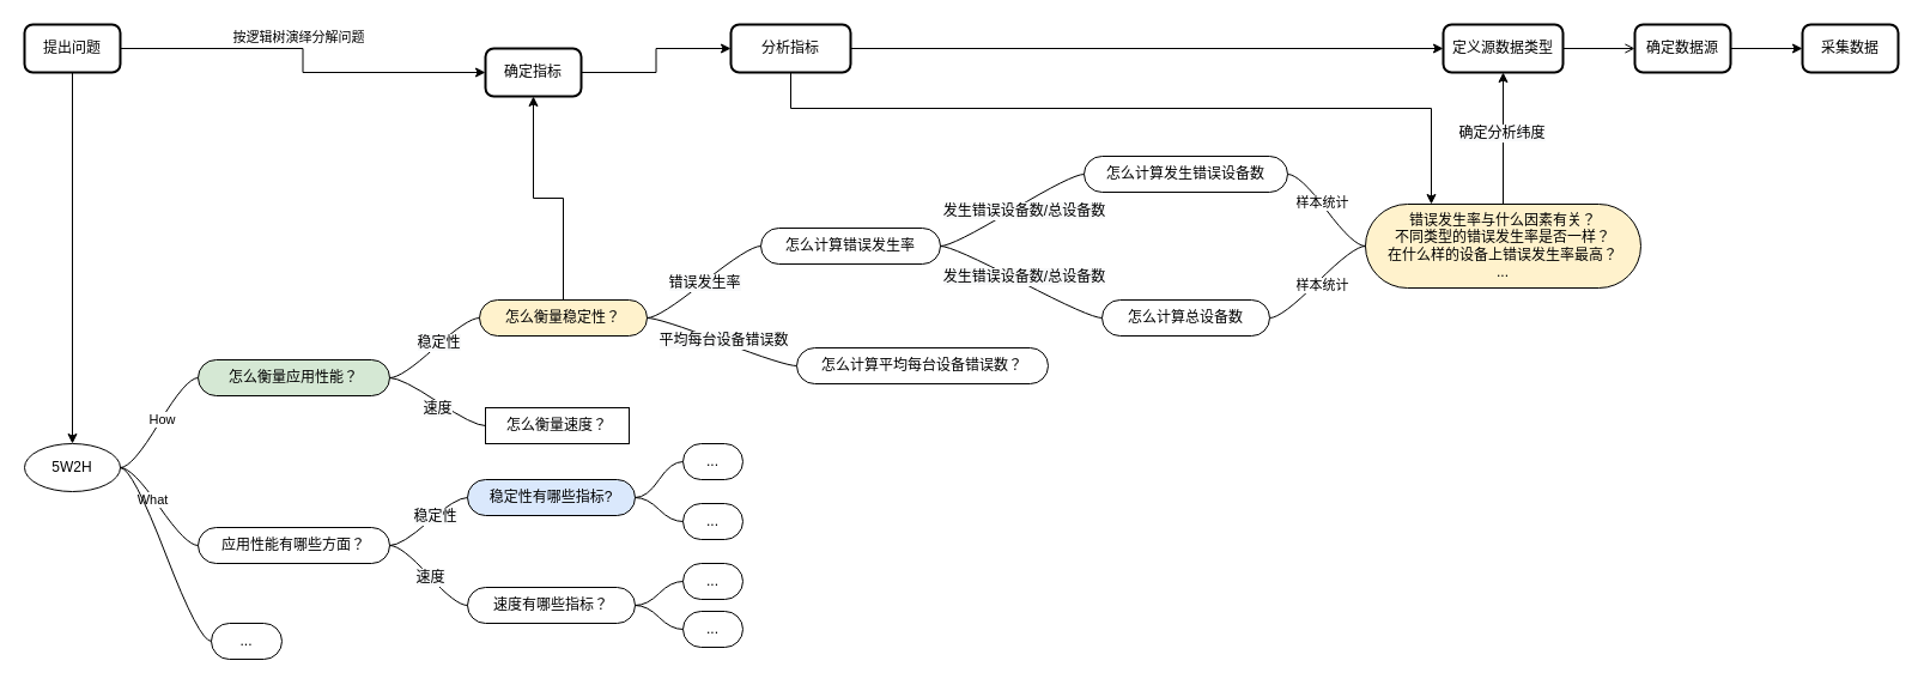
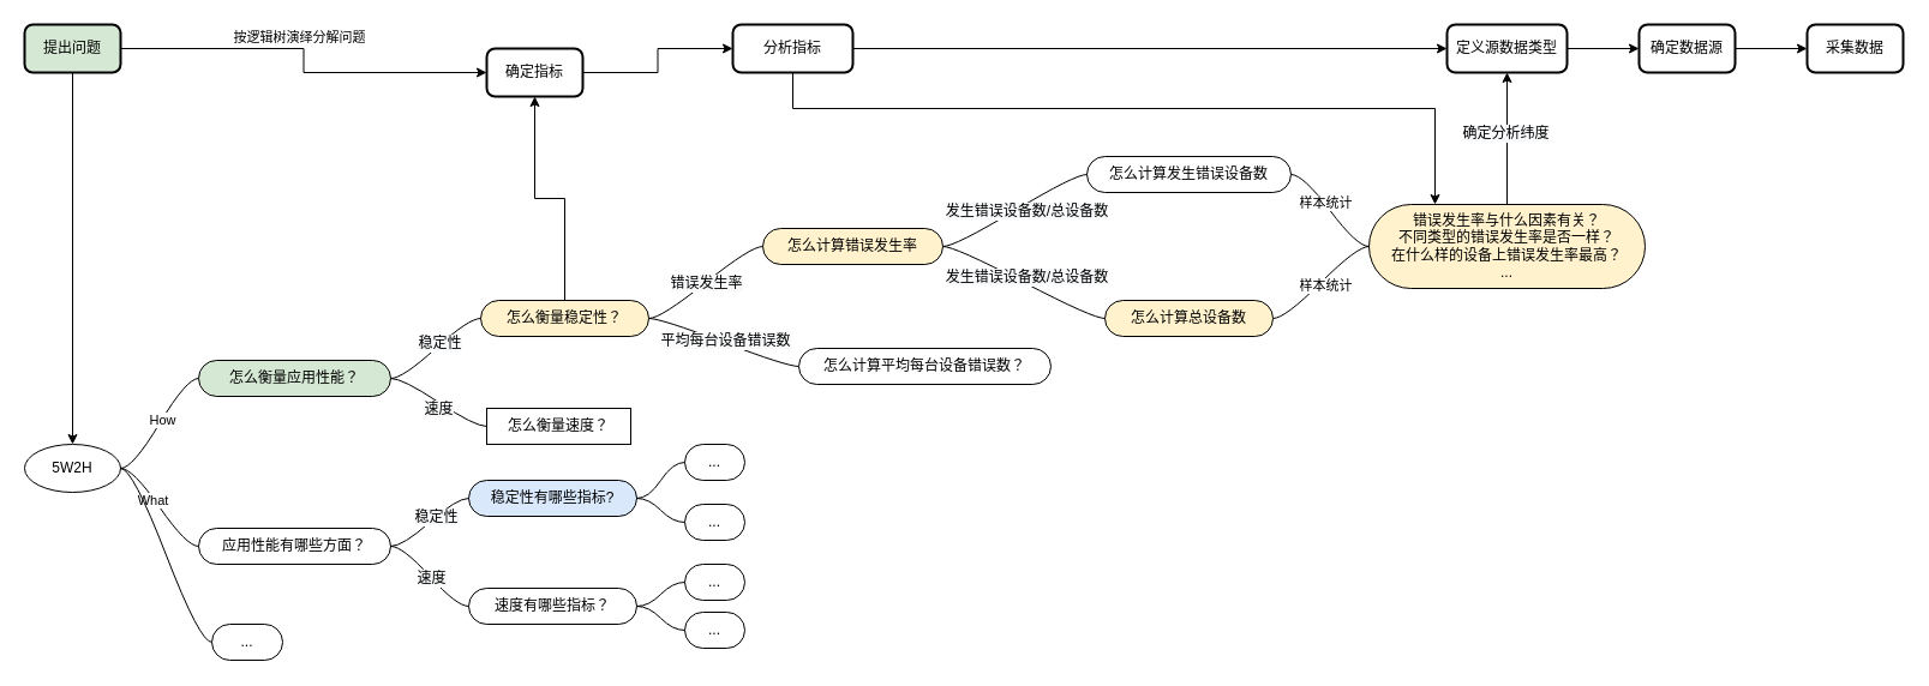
- <mxCell id="5" value="提出问题" style="rounded=1;whiteSpace=wrap;html=1;absoluteArcSize=1;arcSize=14;strokeWidth=2;" vertex="1" parent="1"><mxGeometry x="20" y="20" width="80" height="40" as="geometry" /></mxCell>
+ <mxCell id="5" value="提出问题" style="rounded=1;whiteSpace=wrap;html=1;absoluteArcSize=1;arcSize=14;strokeWidth=2;fillColor=#d5e8d4;" vertex="1" parent="1"><mxGeometry x="20" y="20" width="80" height="40" as="geometry" /></mxCell>
- <mxCell id="8" style="edgeStyle=orthogonalEdgeStyle;rounded=0;orthogonalLoop=1;jettySize=auto;html=1;endArrow=open;" edge="1" parent="1" source="9" target="11"><mxGeometry relative="1" as="geometry" /></mxCell>
+ <mxCell id="8" style="edgeStyle=orthogonalEdgeStyle;rounded=0;orthogonalLoop=1;jettySize=auto;html=1;" edge="1" parent="1" source="9" target="11"><mxGeometry relative="1" as="geometry" /></mxCell>
- <mxCell id="38" value="&lt;span&gt;怎么计算错误发生率&lt;/span&gt;" style="whiteSpace=wrap;html=1;rounded=1;arcSize=50;align=center;verticalAlign=middle;strokeWidth=1;autosize=1;spacing=4;treeFolding=1;treeMoving=1;newEdgeStyle={&quot;edgeStyle&quot;:&quot;entityRelationEdgeStyle&quot;,&quot;startArrow&quot;:&quot;none&quot;,&quot;endArrow&quot;:&quot;none&quot;,&quot;segment&quot;:10,&quot;curved&quot;:1};" vertex="1" parent="1"><mxGeometry x="635" y="190" width="150" height="30" as="geometry" /></mxCell>
+ <mxCell id="38" value="&lt;span&gt;怎么计算错误发生率&lt;/span&gt;" style="whiteSpace=wrap;html=1;rounded=1;arcSize=50;align=center;verticalAlign=middle;strokeWidth=1;autosize=1;spacing=4;treeFolding=1;treeMoving=1;newEdgeStyle={&quot;edgeStyle&quot;:&quot;entityRelationEdgeStyle&quot;,&quot;startArrow&quot;:&quot;none&quot;,&quot;endArrow&quot;:&quot;none&quot;,&quot;segment&quot;:10,&quot;curved&quot;:1};fillColor=#fff2cc;" vertex="1" parent="1"><mxGeometry x="635" y="190" width="150" height="30" as="geometry" /></mxCell>
- <mxCell id="59" value="怎么计算&lt;span&gt;总设备数&lt;/span&gt;" style="whiteSpace=wrap;html=1;rounded=1;arcSize=50;align=center;verticalAlign=middle;strokeWidth=1;autosize=1;spacing=4;treeFolding=1;treeMoving=1;newEdgeStyle={&quot;edgeStyle&quot;:&quot;entityRelationEdgeStyle&quot;,&quot;startArrow&quot;:&quot;none&quot;,&quot;endArrow&quot;:&quot;none&quot;,&quot;segment&quot;:10,&quot;curved&quot;:1};" vertex="1" parent="1"><mxGeometry x="920" y="250" width="140" height="30" as="geometry" /></mxCell>
+ <mxCell id="59" value="怎么计算&lt;span&gt;总设备数&lt;/span&gt;" style="whiteSpace=wrap;html=1;rounded=1;arcSize=50;align=center;verticalAlign=middle;strokeWidth=1;autosize=1;spacing=4;treeFolding=1;treeMoving=1;newEdgeStyle={&quot;edgeStyle&quot;:&quot;entityRelationEdgeStyle&quot;,&quot;startArrow&quot;:&quot;none&quot;,&quot;endArrow&quot;:&quot;none&quot;,&quot;segment&quot;:10,&quot;curved&quot;:1};fillColor=#fff2cc;" vertex="1" parent="1"><mxGeometry x="920" y="250" width="140" height="30" as="geometry" /></mxCell>
